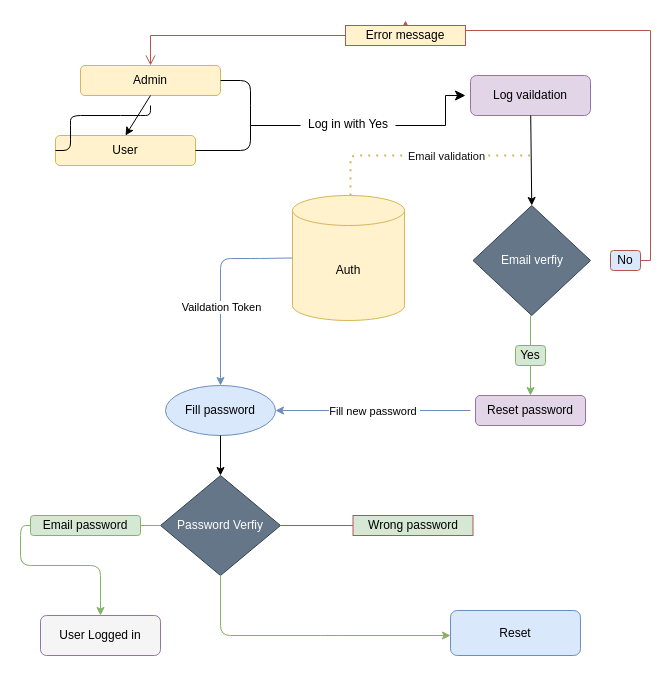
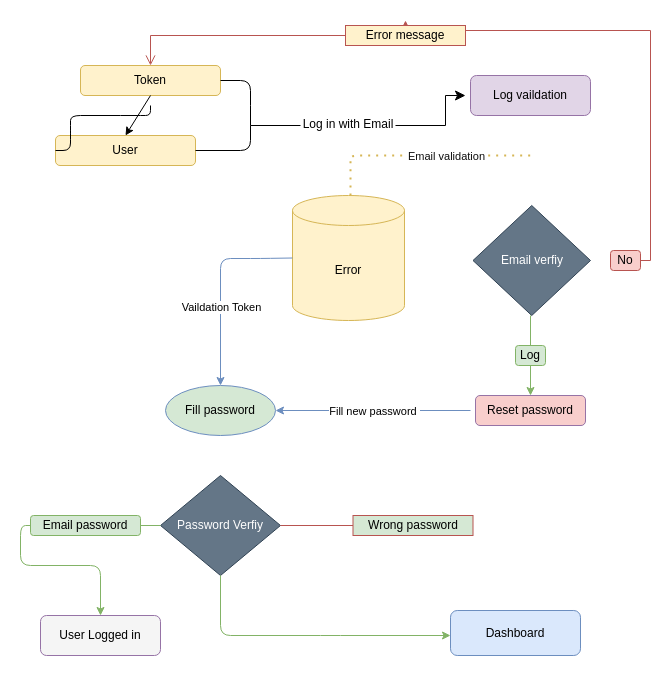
- <mxCell id="2" value="Admin" style="rounded=1;whiteSpace=wrap;html=1;fillColor=#fff2cc;strokeColor=#d6b656;" vertex="1" parent="1"><mxGeometry x="80" y="65" width="140" height="30" as="geometry" /></mxCell>
+ <mxCell id="2" value="Token" style="rounded=1;whiteSpace=wrap;html=1;fillColor=#fff2cc;strokeColor=#d6b656;" vertex="1" parent="1"><mxGeometry x="80" y="65" width="140" height="30" as="geometry" /></mxCell>
- <mxCell id="6" value="Log in with Yes" style="text;html=1;align=center;verticalAlign=middle;whiteSpace=wrap;rounded=0;" vertex="1" parent="1"><mxGeometry x="288" y="109" width="120" height="30" as="geometry" /></mxCell>
+ <mxCell id="6" value="Log in with Email" style="text;html=1;align=center;verticalAlign=middle;whiteSpace=wrap;rounded=0;" vertex="1" parent="1"><mxGeometry x="288" y="109" width="120" height="30" as="geometry" /></mxCell>
- <mxCell id="18" value="" style="endArrow=classic;html=1;entryX=0.5;entryY=0;entryDx=0;entryDy=0;" edge="1" parent="1" source="7" target="14"><mxGeometry width="50" height="50" relative="1" as="geometry"><mxPoint x="490" y="185" as="sourcePoint" /><mxPoint x="540" y="135" as="targetPoint" /></mxGeometry></mxCell>
- <mxCell id="17" value="No" style="rounded=1;whiteSpace=wrap;html=1;fillColor=#dae8fc;strokeColor=#b85450;" vertex="1" parent="1"><mxGeometry x="610" y="250" width="30" height="20" as="geometry" /></mxCell>
+ <mxCell id="17" value="No" style="rounded=1;whiteSpace=wrap;html=1;fillColor=#f8cecc;strokeColor=#b85450;" vertex="1" parent="1"><mxGeometry x="610" y="250" width="30" height="20" as="geometry" /></mxCell>
- <mxCell id="15" value="Auth" style="shape=cylinder3;whiteSpace=wrap;html=1;boundedLbl=1;backgroundOutline=1;size=15;fillColor=#fff2cc;strokeColor=#d6b656;" vertex="1" parent="1"><mxGeometry x="292" y="195" width="112" height="125" as="geometry" /></mxCell>
+ <mxCell id="15" value="Error" style="shape=cylinder3;whiteSpace=wrap;html=1;boundedLbl=1;backgroundOutline=1;size=15;fillColor=#fff2cc;strokeColor=#d6b656;" vertex="1" parent="1"><mxGeometry x="292" y="195" width="112" height="125" as="geometry" /></mxCell>
- <mxCell id="28" value="Yes" style="rounded=1;whiteSpace=wrap;html=1;fillColor=#d5e8d4;strokeColor=#82b366;" vertex="1" parent="1"><mxGeometry x="515" y="345" width="30" height="20" as="geometry" /></mxCell>
+ <mxCell id="28" value="Log" style="rounded=1;whiteSpace=wrap;html=1;fillColor=#d5e8d4;strokeColor=#82b366;" vertex="1" parent="1"><mxGeometry x="515" y="345" width="30" height="20" as="geometry" /></mxCell>
- <mxCell id="23" value="Fill password" style="ellipse;whiteSpace=wrap;html=1;fillColor=#dae8fc;strokeColor=#6c8ebf;" vertex="1" parent="1"><mxGeometry x="165" y="385" width="110" height="50" as="geometry" /></mxCell>
+ <mxCell id="23" value="Fill password" style="ellipse;whiteSpace=wrap;html=1;fillColor=#d5e8d4;strokeColor=#6c8ebf;" vertex="1" parent="1"><mxGeometry x="165" y="385" width="110" height="50" as="geometry" /></mxCell>
- <mxCell id="24" value="Reset password" style="rounded=1;whiteSpace=wrap;html=1;fillColor=#e1d5e7;strokeColor=#9673a6;" vertex="1" parent="1"><mxGeometry x="475" y="395" width="110" height="30" as="geometry" /></mxCell>
+ <mxCell id="24" value="Reset password" style="rounded=1;whiteSpace=wrap;html=1;fillColor=#f8cecc;strokeColor=#9673a6;" vertex="1" parent="1"><mxGeometry x="475" y="395" width="110" height="30" as="geometry" /></mxCell>
- <mxCell id="32" value="" style="endArrow=classic;html=1;entryX=0.5;entryY=0;entryDx=0;entryDy=0;exitX=0.5;exitY=1;exitDx=0;exitDy=0;" edge="1" parent="1" source="23" target="31"><mxGeometry width="50" height="50" relative="1" as="geometry"><mxPoint x="170" y="495" as="sourcePoint" /><mxPoint x="220" y="445" as="targetPoint" /></mxGeometry></mxCell>
- <mxCell id="40" value="Reset" style="rounded=1;whiteSpace=wrap;html=1;fillColor=#dae8fc;strokeColor=#6c8ebf;" vertex="1" parent="1"><mxGeometry x="450" y="610" width="130" height="45" as="geometry" /></mxCell>
+ <mxCell id="40" value="Dashboard" style="rounded=1;whiteSpace=wrap;html=1;fillColor=#dae8fc;strokeColor=#6c8ebf;" vertex="1" parent="1"><mxGeometry x="450" y="610" width="130" height="45" as="geometry" /></mxCell>
